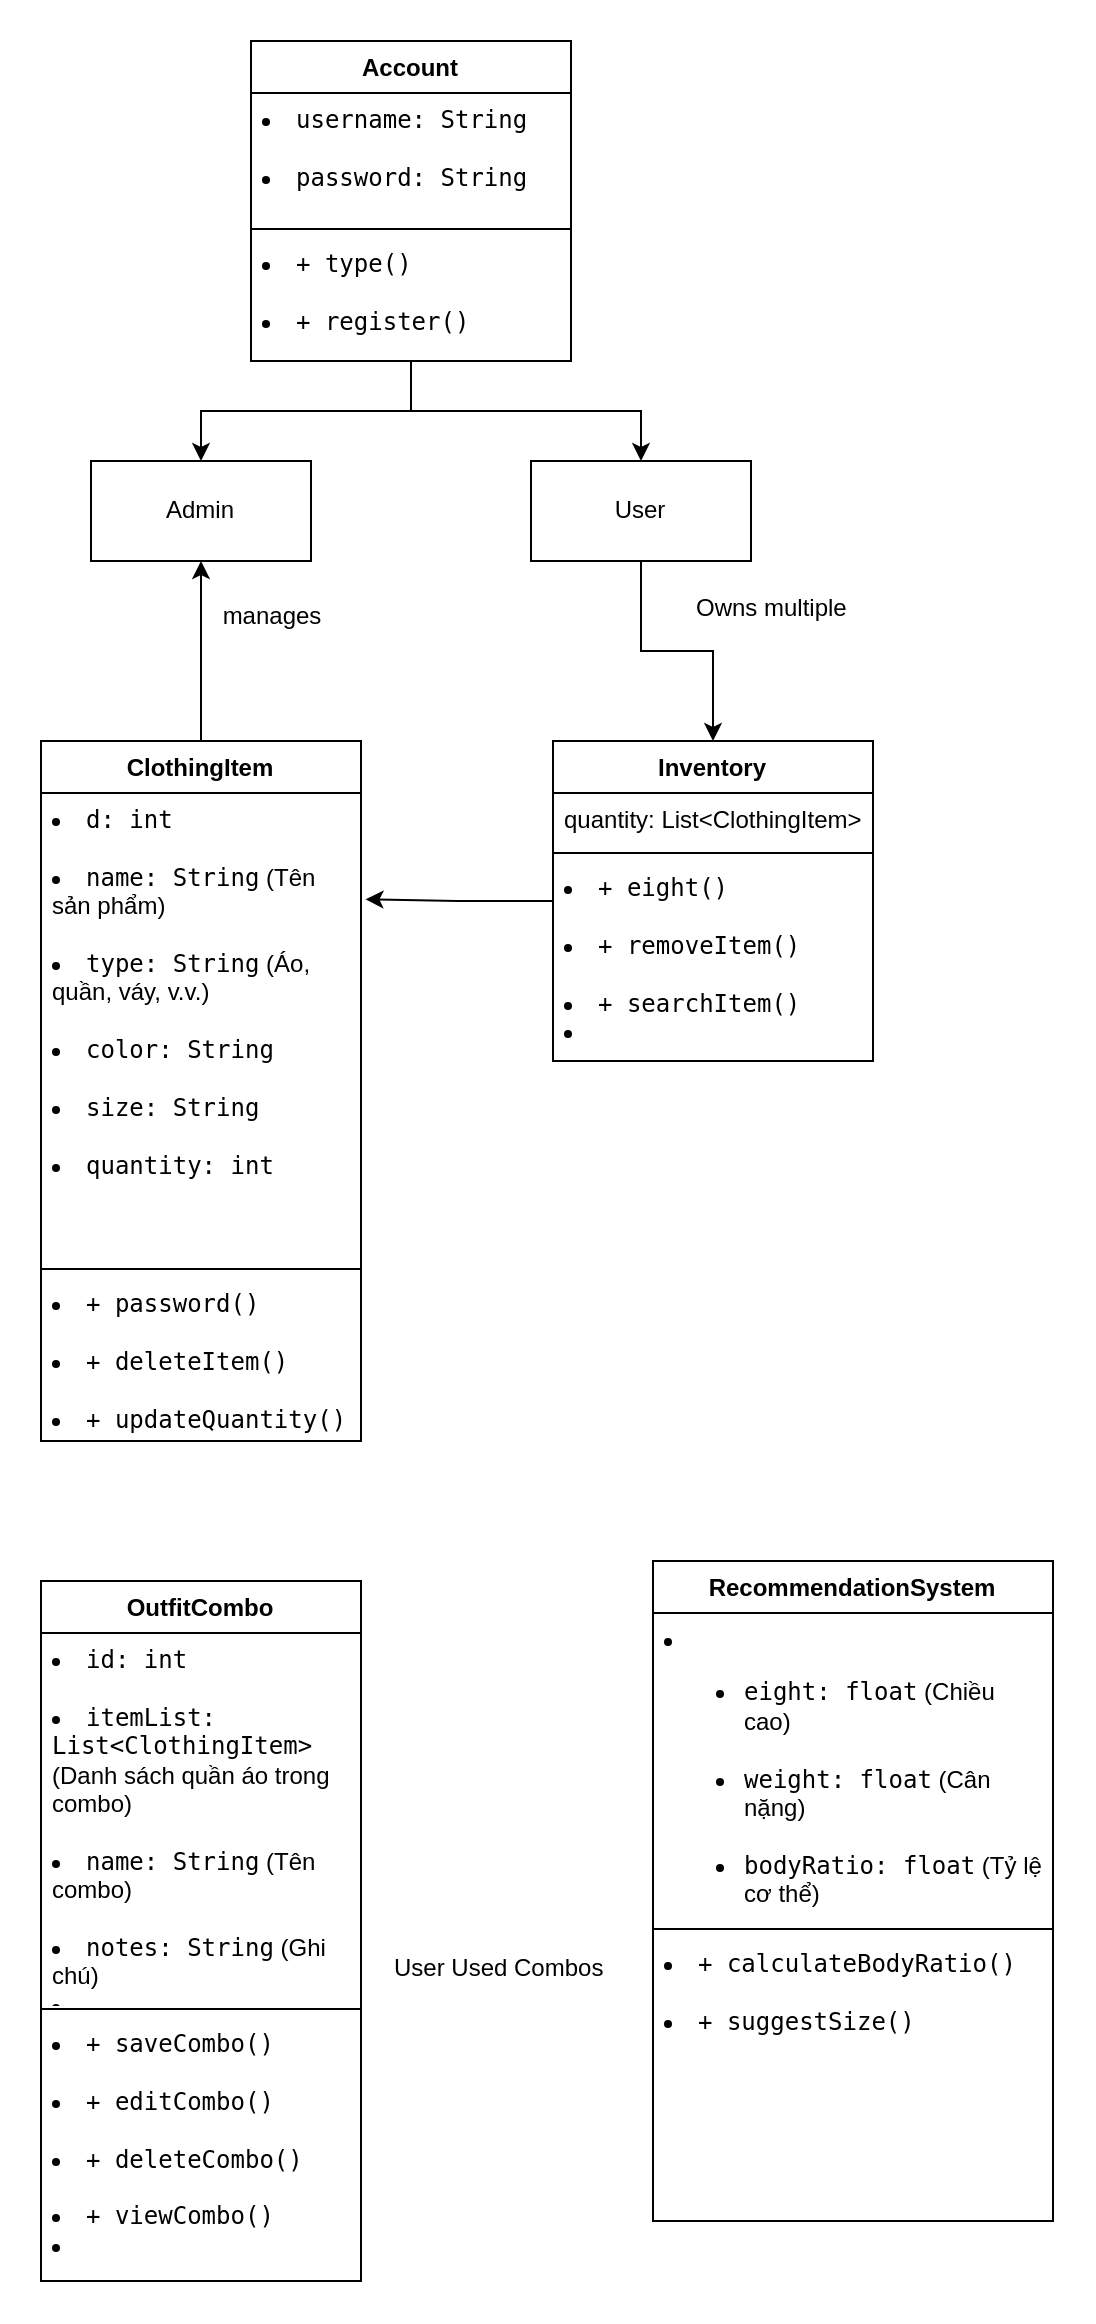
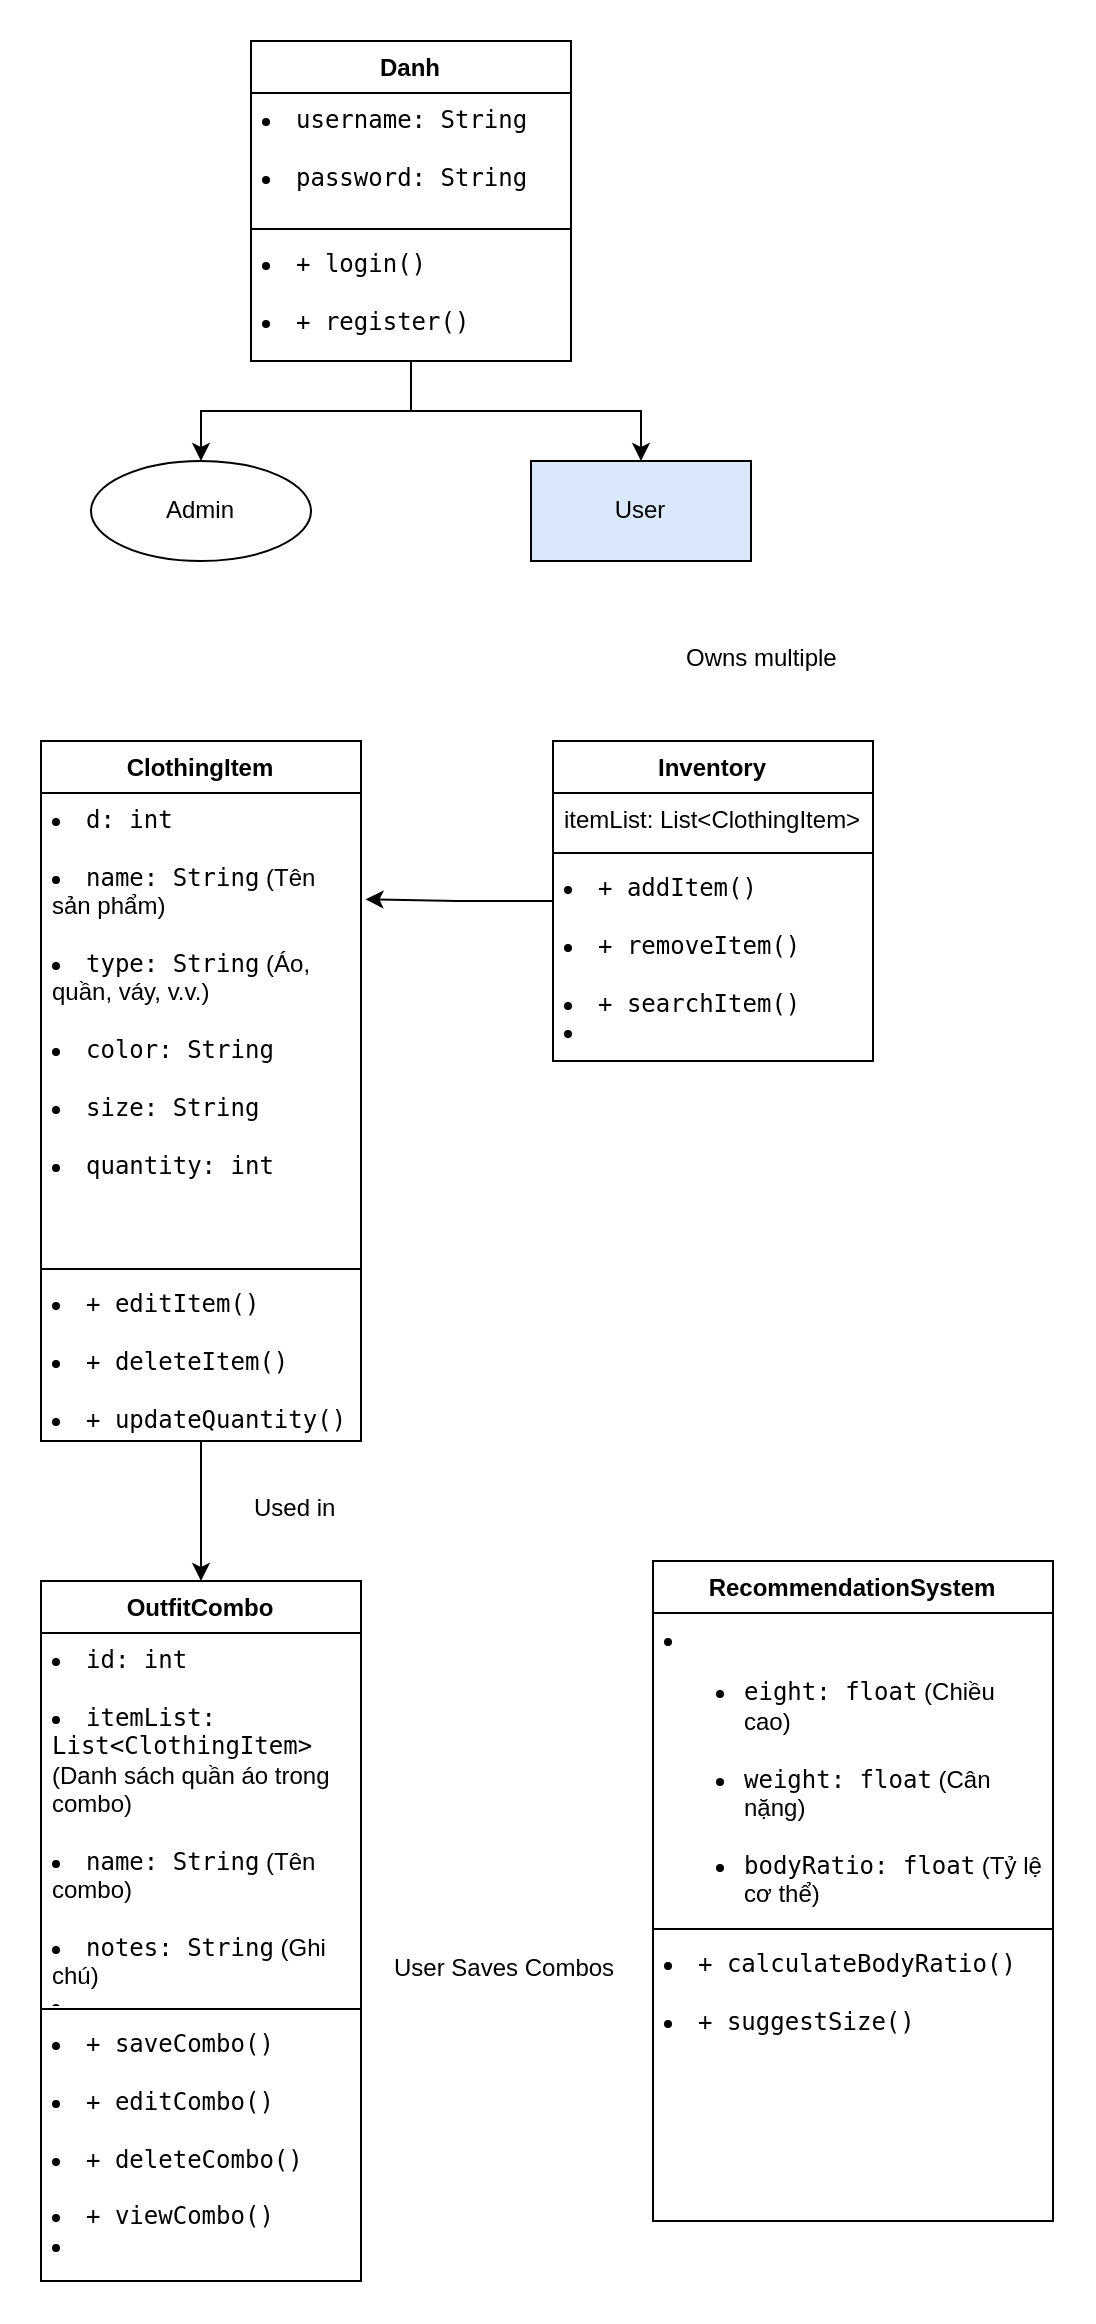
- <mxCell id="4" value=" Account " style="swimlane;fontStyle=1;align=center;verticalAlign=top;childLayout=stackLayout;horizontal=1;startSize=26;horizontalStack=0;resizeParent=1;resizeParentMax=0;resizeLast=0;collapsible=1;marginBottom=0;whiteSpace=wrap;html=1;" vertex="1" parent="1"><mxGeometry x="125" y="20" width="160" height="160" as="geometry" /></mxCell>
+ <mxCell id="4" value=" Danh " style="swimlane;fontStyle=1;align=center;verticalAlign=top;childLayout=stackLayout;horizontal=1;startSize=26;horizontalStack=0;resizeParent=1;resizeParentMax=0;resizeLast=0;collapsible=1;marginBottom=0;whiteSpace=wrap;html=1;" vertex="1" parent="1"><mxGeometry x="125" y="20" width="160" height="160" as="geometry" /></mxCell>
- <mxCell id="7" value="&lt;li data-end=&quot;271&quot; data-start=&quot;258&quot;&gt;&lt;code data-end=&quot;271&quot; data-start=&quot;260&quot;&gt;+ type()&lt;/code&gt;&lt;/li&gt;&lt;br/&gt;&lt;li data-end=&quot;290&quot; data-start=&quot;274&quot;&gt;&lt;code data-end=&quot;290&quot; data-start=&quot;276&quot;&gt;+ register()&lt;/code&gt;&lt;/li&gt;" style="text;strokeColor=none;fillColor=none;align=left;verticalAlign=top;spacingLeft=4;spacingRight=4;overflow=hidden;rotatable=0;points=[[0,0.5],[1,0.5]];portConstraint=eastwest;whiteSpace=wrap;html=1;" vertex="1" parent="4"><mxGeometry y="98" width="160" height="62" as="geometry" /></mxCell>
+ <mxCell id="7" value="&lt;li data-end=&quot;271&quot; data-start=&quot;258&quot;&gt;&lt;code data-end=&quot;271&quot; data-start=&quot;260&quot;&gt;+ login()&lt;/code&gt;&lt;/li&gt;&lt;br/&gt;&lt;li data-end=&quot;290&quot; data-start=&quot;274&quot;&gt;&lt;code data-end=&quot;290&quot; data-start=&quot;276&quot;&gt;+ register()&lt;/code&gt;&lt;/li&gt;" style="text;strokeColor=none;fillColor=none;align=left;verticalAlign=top;spacingLeft=4;spacingRight=4;overflow=hidden;rotatable=0;points=[[0,0.5],[1,0.5]];portConstraint=eastwest;whiteSpace=wrap;html=1;" vertex="1" parent="4"><mxGeometry y="98" width="160" height="62" as="geometry" /></mxCell>
- <mxCell id="8" value=" Admin " style="html=1;whiteSpace=wrap;" vertex="1" parent="1"><mxGeometry x="45" y="230" width="110" height="50" as="geometry" /></mxCell>
+ <mxCell id="8" value=" Admin " style="ellipse;html=1;whiteSpace=wrap;" vertex="1" parent="1"><mxGeometry x="45" y="230" width="110" height="50" as="geometry" /></mxCell>
- <mxCell id="10" value="User " style="html=1;whiteSpace=wrap;" vertex="1" parent="1"><mxGeometry x="265" y="230" width="110" height="50" as="geometry" /></mxCell>
+ <mxCell id="10" value="User " style="html=1;whiteSpace=wrap;fillColor=#dae8fc;" vertex="1" parent="1"><mxGeometry x="265" y="230" width="110" height="50" as="geometry" /></mxCell>
- <mxCell id="22" value="Owns multiple" style="text;whiteSpace=wrap;html=1;" vertex="1" parent="1"><mxGeometry x="346" y="290" width="110" height="40" as="geometry" /></mxCell>
+ <mxCell id="22" value="Owns multiple" style="text;whiteSpace=wrap;html=1;" vertex="1" parent="1"><mxGeometry x="341" y="315" width="110" height="40" as="geometry" /></mxCell>
- <mxCell id="20" value="manages&lt;div&gt;&lt;br&gt;&lt;/div&gt;" style="text;html=1;align=center;verticalAlign=middle;whiteSpace=wrap;rounded=0;" vertex="1" parent="1"><mxGeometry x="106" y="300" width="60" height="30" as="geometry" /></mxCell>
- <mxCell id="9" style="edgeStyle=orthogonalEdgeStyle;rounded=0;orthogonalLoop=1;jettySize=auto;html=1;entryX=0.5;entryY=0;entryDx=0;entryDy=0;" edge="1" parent="1" source="10" target="16"><mxGeometry relative="1" as="geometry" /></mxCell>
- <mxCell id="11" style="edgeStyle=orthogonalEdgeStyle;rounded=0;orthogonalLoop=1;jettySize=auto;html=1;" edge="1" parent="1" source="12" target="8"><mxGeometry relative="1" as="geometry" /></mxCell>
+ <mxCell id="11" style="edgeStyle=orthogonalEdgeStyle;rounded=0;orthogonalLoop=1;jettySize=auto;html=1;entryX=0.5;entryY=0;entryDx=0;entryDy=0;" edge="1" parent="1" source="12" target="23"><mxGeometry relative="1" as="geometry" /></mxCell>
- <mxCell id="17" value="quantity: List&amp;lt;ClothingItem&amp;gt;" style="text;strokeColor=none;fillColor=none;align=left;verticalAlign=top;spacingLeft=4;spacingRight=4;overflow=hidden;rotatable=0;points=[[0,0.5],[1,0.5]];portConstraint=eastwest;whiteSpace=wrap;html=1;" vertex="1" parent="16"><mxGeometry y="26" width="160" height="26" as="geometry" /></mxCell>
+ <mxCell id="17" value="itemList: List&amp;lt;ClothingItem&amp;gt;" style="text;strokeColor=none;fillColor=none;align=left;verticalAlign=top;spacingLeft=4;spacingRight=4;overflow=hidden;rotatable=0;points=[[0,0.5],[1,0.5]];portConstraint=eastwest;whiteSpace=wrap;html=1;" vertex="1" parent="16"><mxGeometry y="26" width="160" height="26" as="geometry" /></mxCell>
- <mxCell id="19" value="&lt;li data-end=&quot;1313&quot; data-start=&quot;1298&quot;&gt;&lt;code data-end=&quot;1313&quot; data-start=&quot;1300&quot;&gt;+ eight()&lt;/code&gt;&lt;/li&gt;&lt;br/&gt;&lt;li data-end=&quot;1334&quot; data-start=&quot;1316&quot;&gt;&lt;code data-end=&quot;1334&quot; data-start=&quot;1318&quot;&gt;+ removeItem()&lt;/code&gt;&lt;/li&gt;&lt;br/&gt;&lt;li data-end=&quot;1355&quot; data-start=&quot;1337&quot;&gt;&lt;code data-end=&quot;1355&quot; data-start=&quot;1339&quot;&gt;+ searchItem()&lt;/code&gt;&lt;/li&gt;&lt;li data-end=&quot;1355&quot; data-start=&quot;1337&quot;&gt;&lt;code data-end=&quot;1355&quot; data-start=&quot;1339&quot;&gt;&lt;br&gt;&lt;/code&gt;&lt;/li&gt;" style="text;strokeColor=none;fillColor=none;align=left;verticalAlign=top;spacingLeft=4;spacingRight=4;overflow=hidden;rotatable=0;points=[[0,0.5],[1,0.5]];portConstraint=eastwest;whiteSpace=wrap;html=1;" vertex="1" parent="16"><mxGeometry y="60" width="160" height="100" as="geometry" /></mxCell>
+ <mxCell id="19" value="&lt;li data-end=&quot;1313&quot; data-start=&quot;1298&quot;&gt;&lt;code data-end=&quot;1313&quot; data-start=&quot;1300&quot;&gt;+ addItem()&lt;/code&gt;&lt;/li&gt;&lt;br/&gt;&lt;li data-end=&quot;1334&quot; data-start=&quot;1316&quot;&gt;&lt;code data-end=&quot;1334&quot; data-start=&quot;1318&quot;&gt;+ removeItem()&lt;/code&gt;&lt;/li&gt;&lt;br/&gt;&lt;li data-end=&quot;1355&quot; data-start=&quot;1337&quot;&gt;&lt;code data-end=&quot;1355&quot; data-start=&quot;1339&quot;&gt;+ searchItem()&lt;/code&gt;&lt;/li&gt;&lt;li data-end=&quot;1355&quot; data-start=&quot;1337&quot;&gt;&lt;code data-end=&quot;1355&quot; data-start=&quot;1339&quot;&gt;&lt;br&gt;&lt;/code&gt;&lt;/li&gt;" style="text;strokeColor=none;fillColor=none;align=left;verticalAlign=top;spacingLeft=4;spacingRight=4;overflow=hidden;rotatable=0;points=[[0,0.5],[1,0.5]];portConstraint=eastwest;whiteSpace=wrap;html=1;" vertex="1" parent="16"><mxGeometry y="60" width="160" height="100" as="geometry" /></mxCell>
- <mxCell id="15" value="&lt;li data-end=&quot;1119&quot; data-start=&quot;1103&quot;&gt;&lt;code data-end=&quot;1119&quot; data-start=&quot;1105&quot;&gt;+ password()&lt;/code&gt;&lt;/li&gt;&lt;br/&gt;&lt;li data-end=&quot;1140&quot; data-start=&quot;1122&quot;&gt;&lt;code data-end=&quot;1140&quot; data-start=&quot;1124&quot;&gt;+ deleteItem()&lt;/code&gt;&lt;/li&gt;&lt;br/&gt;&lt;li data-end=&quot;1165&quot; data-start=&quot;1143&quot;&gt;&lt;code data-end=&quot;1165&quot; data-start=&quot;1145&quot;&gt;+ updateQuantity()&lt;/code&gt;&lt;/li&gt;" style="text;strokeColor=none;fillColor=none;align=left;verticalAlign=top;spacingLeft=4;spacingRight=4;overflow=hidden;rotatable=0;points=[[0,0.5],[1,0.5]];portConstraint=eastwest;whiteSpace=wrap;html=1;" vertex="1" parent="12"><mxGeometry y="268" width="160" height="82" as="geometry" /></mxCell>
+ <mxCell id="15" value="&lt;li data-end=&quot;1119&quot; data-start=&quot;1103&quot;&gt;&lt;code data-end=&quot;1119&quot; data-start=&quot;1105&quot;&gt;+ editItem()&lt;/code&gt;&lt;/li&gt;&lt;br/&gt;&lt;li data-end=&quot;1140&quot; data-start=&quot;1122&quot;&gt;&lt;code data-end=&quot;1140&quot; data-start=&quot;1124&quot;&gt;+ deleteItem()&lt;/code&gt;&lt;/li&gt;&lt;br/&gt;&lt;li data-end=&quot;1165&quot; data-start=&quot;1143&quot;&gt;&lt;code data-end=&quot;1165&quot; data-start=&quot;1145&quot;&gt;+ updateQuantity()&lt;/code&gt;&lt;/li&gt;" style="text;strokeColor=none;fillColor=none;align=left;verticalAlign=top;spacingLeft=4;spacingRight=4;overflow=hidden;rotatable=0;points=[[0,0.5],[1,0.5]];portConstraint=eastwest;whiteSpace=wrap;html=1;" vertex="1" parent="12"><mxGeometry y="268" width="160" height="82" as="geometry" /></mxCell>
+ <mxCell id="27" value="Used in" style="text;whiteSpace=wrap;html=1;" vertex="1" parent="1"><mxGeometry x="125" y="740" width="70" height="40" as="geometry" /></mxCell>
- <mxCell id="32" value="User Used Combos" style="text;whiteSpace=wrap;html=1;" vertex="1" parent="1"><mxGeometry x="195" y="970" width="140" height="40" as="geometry" /></mxCell>
+ <mxCell id="32" value="User Saves Combos" style="text;whiteSpace=wrap;html=1;" vertex="1" parent="1"><mxGeometry x="195" y="970" width="140" height="40" as="geometry" /></mxCell>
